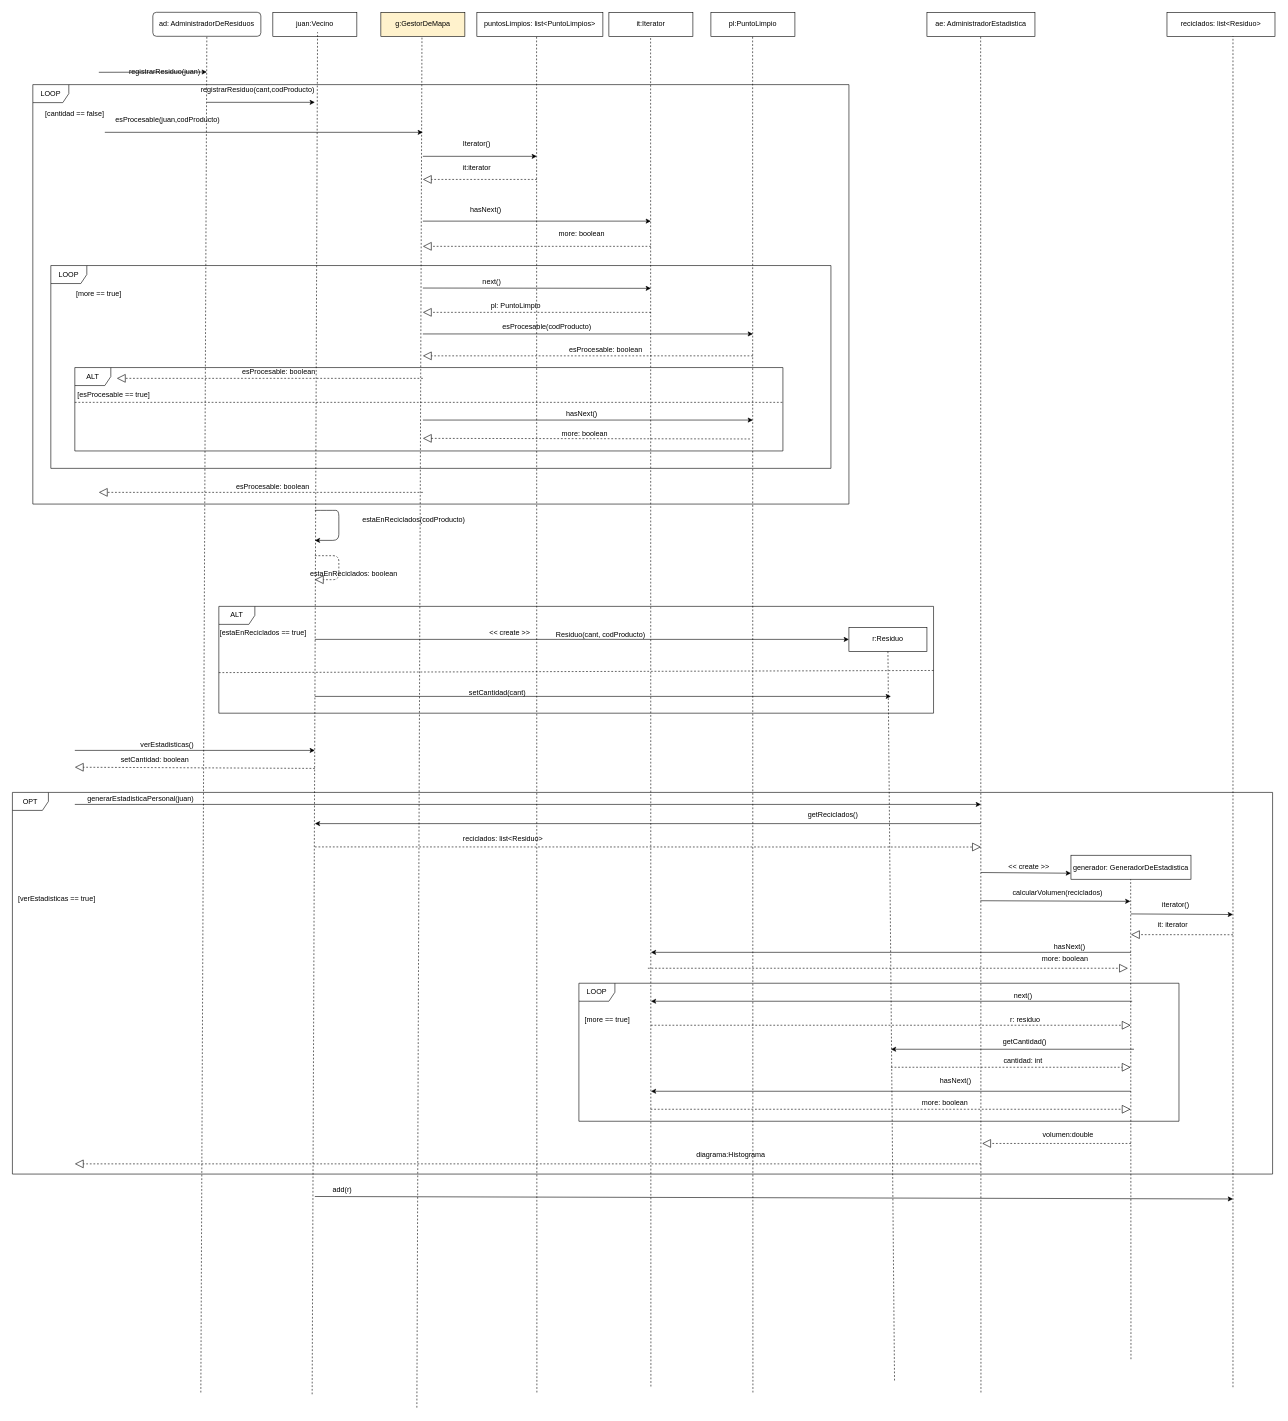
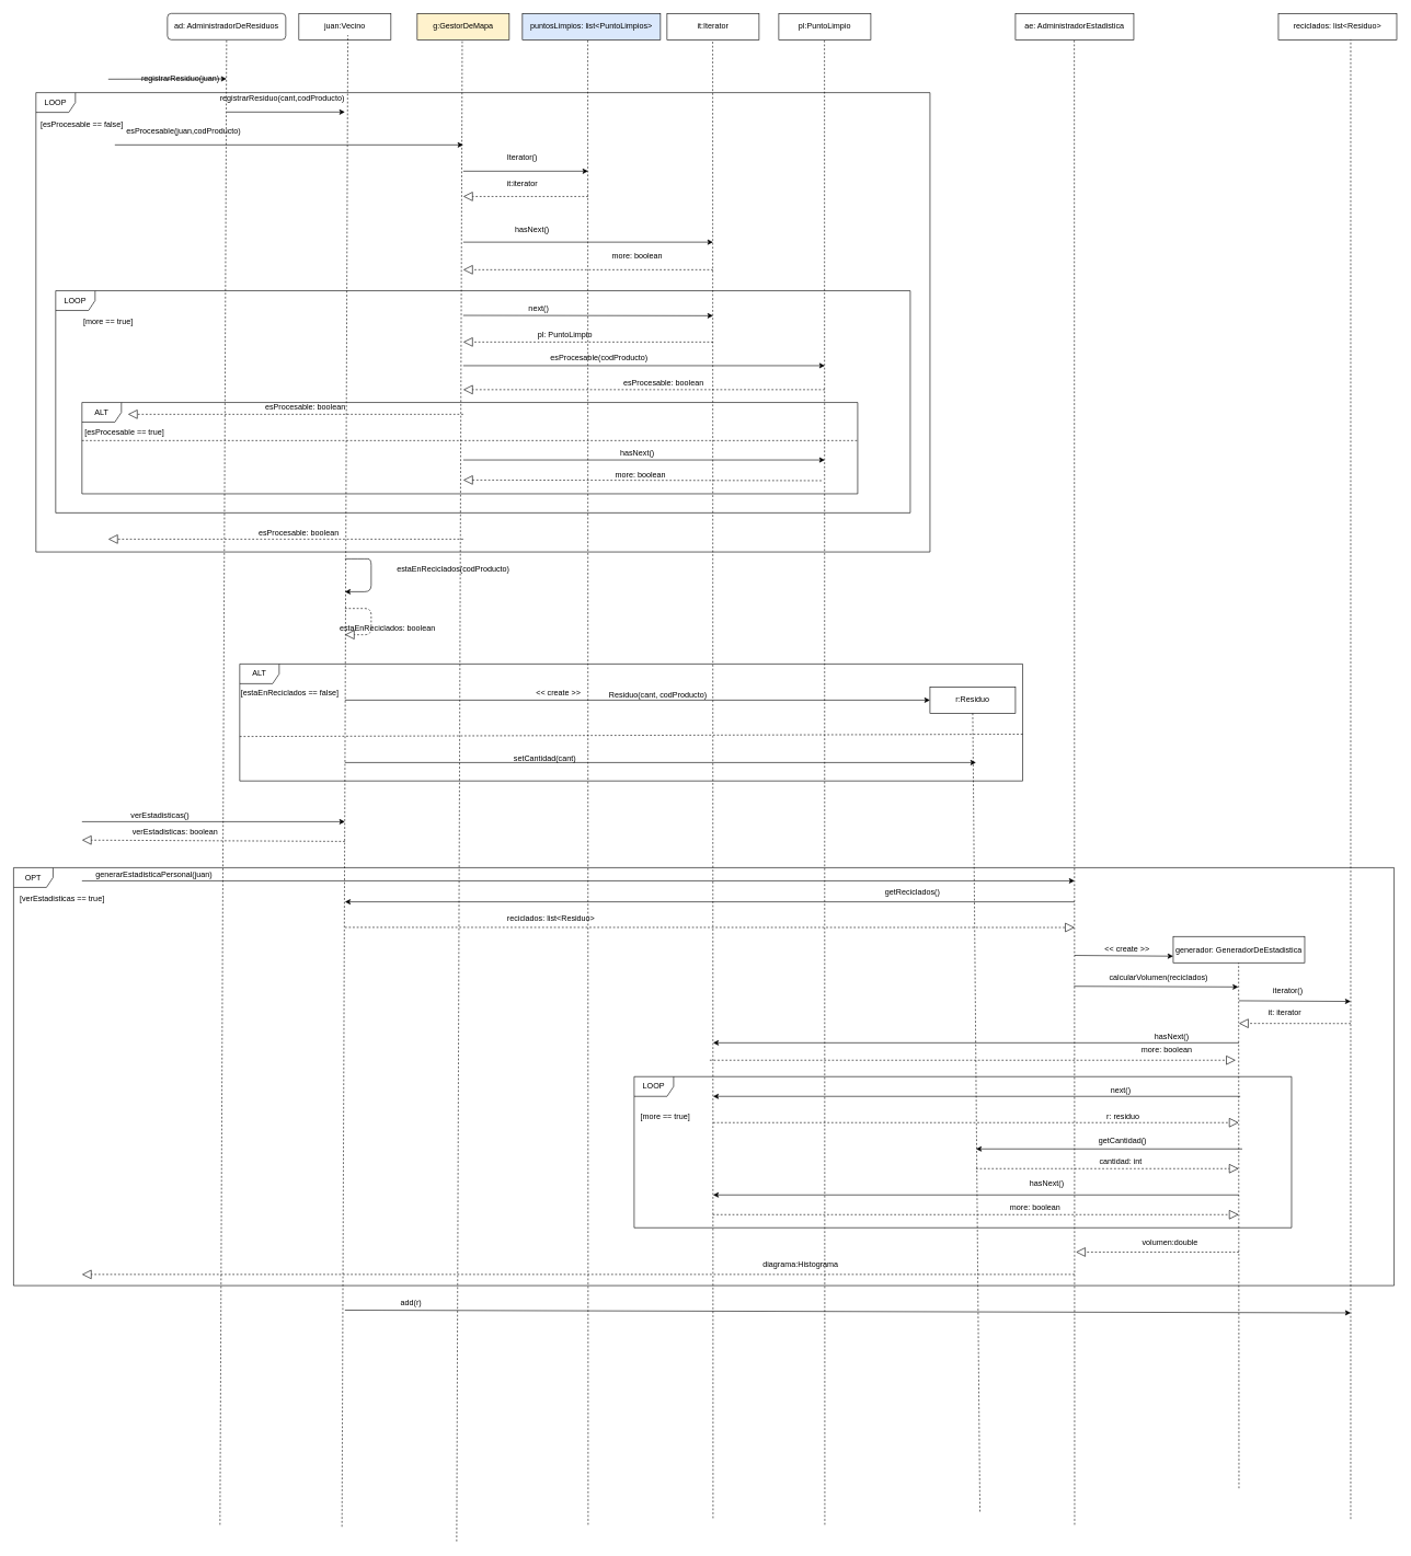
- <mxCell id="6" value="puntosLimpios: list&amp;lt;PuntoLimpios&amp;gt;" style="rounded=0;whiteSpace=wrap;html=1;" parent="1" vertex="1"><mxGeometry x="794" y="20" width="210" height="40" as="geometry" /></mxCell>
+ <mxCell id="6" value="puntosLimpios: list&amp;lt;PuntoLimpios&amp;gt;" style="rounded=0;whiteSpace=wrap;html=1;fillColor=#dae8fc;" parent="1" vertex="1"><mxGeometry x="794" y="20" width="210" height="40" as="geometry" /></mxCell>
- <mxCell id="50" value="[cantidad == false]" style="text;html=1;strokeColor=none;fillColor=none;align=center;verticalAlign=middle;whiteSpace=wrap;rounded=0;" parent="1" vertex="1"><mxGeometry x="44" y="180" width="160" height="20" as="geometry" /></mxCell>
+ <mxCell id="50" value="[esProcesable == false]" style="text;html=1;strokeColor=none;fillColor=none;align=center;verticalAlign=middle;whiteSpace=wrap;rounded=0;" parent="1" vertex="1"><mxGeometry x="44" y="180" width="160" height="20" as="geometry" /></mxCell>
- <mxCell id="66" value="[estaEnReciclados == true]" style="text;html=1;resizable=0;points=[];autosize=1;align=left;verticalAlign=top;spacingTop=-4;" parent="1" vertex="1"><mxGeometry x="364" y="1045" width="160" height="20" as="geometry" /></mxCell>
+ <mxCell id="66" value="[estaEnReciclados == false]" style="text;html=1;resizable=0;points=[];autosize=1;align=left;verticalAlign=top;spacingTop=-4;" parent="1" vertex="1"><mxGeometry x="364" y="1045" width="160" height="20" as="geometry" /></mxCell>
- <mxCell id="61" value="verEstadisticas()" style="text;html=1;strokeColor=none;fillColor=none;align=center;verticalAlign=middle;whiteSpace=wrap;rounded=0;" parent="1" vertex="1"><mxGeometry x="188" y="1230" width="180" height="20" as="geometry" /></mxCell>
+ <mxCell id="61" value="verEstadisticas()" style="text;html=1;strokeColor=none;fillColor=none;align=center;verticalAlign=middle;whiteSpace=wrap;rounded=0;" parent="1" vertex="1"><mxGeometry x="153" y="1230" width="180" height="20" as="geometry" /></mxCell>
- <mxCell id="68" value="setCantidad: boolean" style="text;html=1;resizable=0;points=[];autosize=1;align=left;verticalAlign=top;spacingTop=-4;" parent="1" vertex="1"><mxGeometry x="199" y="1256" width="150" height="20" as="geometry" /></mxCell>
+ <mxCell id="68" value="verEstadisticas: boolean" style="text;html=1;resizable=0;points=[];autosize=1;align=left;verticalAlign=top;spacingTop=-4;" parent="1" vertex="1"><mxGeometry x="199" y="1256" width="150" height="20" as="geometry" /></mxCell>
- <mxCell id="112" value="[verEstadisticas == true]" style="text;html=1;strokeColor=none;fillColor=none;align=center;verticalAlign=middle;whiteSpace=wrap;rounded=0;" parent="1" vertex="1"><mxGeometry x="24" y="1487" width="140" height="20" as="geometry" /></mxCell>
+ <mxCell id="112" value="[verEstadisticas == true]" style="text;html=1;strokeColor=none;fillColor=none;align=center;verticalAlign=middle;whiteSpace=wrap;rounded=0;" parent="1" vertex="1"><mxGeometry x="24" y="1357" width="140" height="20" as="geometry" /></mxCell>
- <mxCell id="114" value="add(r)" style="text;html=1;resizable=0;points=[];autosize=1;align=left;verticalAlign=top;spacingTop=-4;" parent="1" vertex="1"><mxGeometry x="552" y="1972.5" width="50" height="20" as="geometry" /></mxCell>
+ <mxCell id="114" value="add(r)" style="text;html=1;resizable=0;points=[];autosize=1;align=left;verticalAlign=top;spacingTop=-4;" parent="1" vertex="1"><mxGeometry x="607" y="1972.5" width="50" height="20" as="geometry" /></mxCell>
